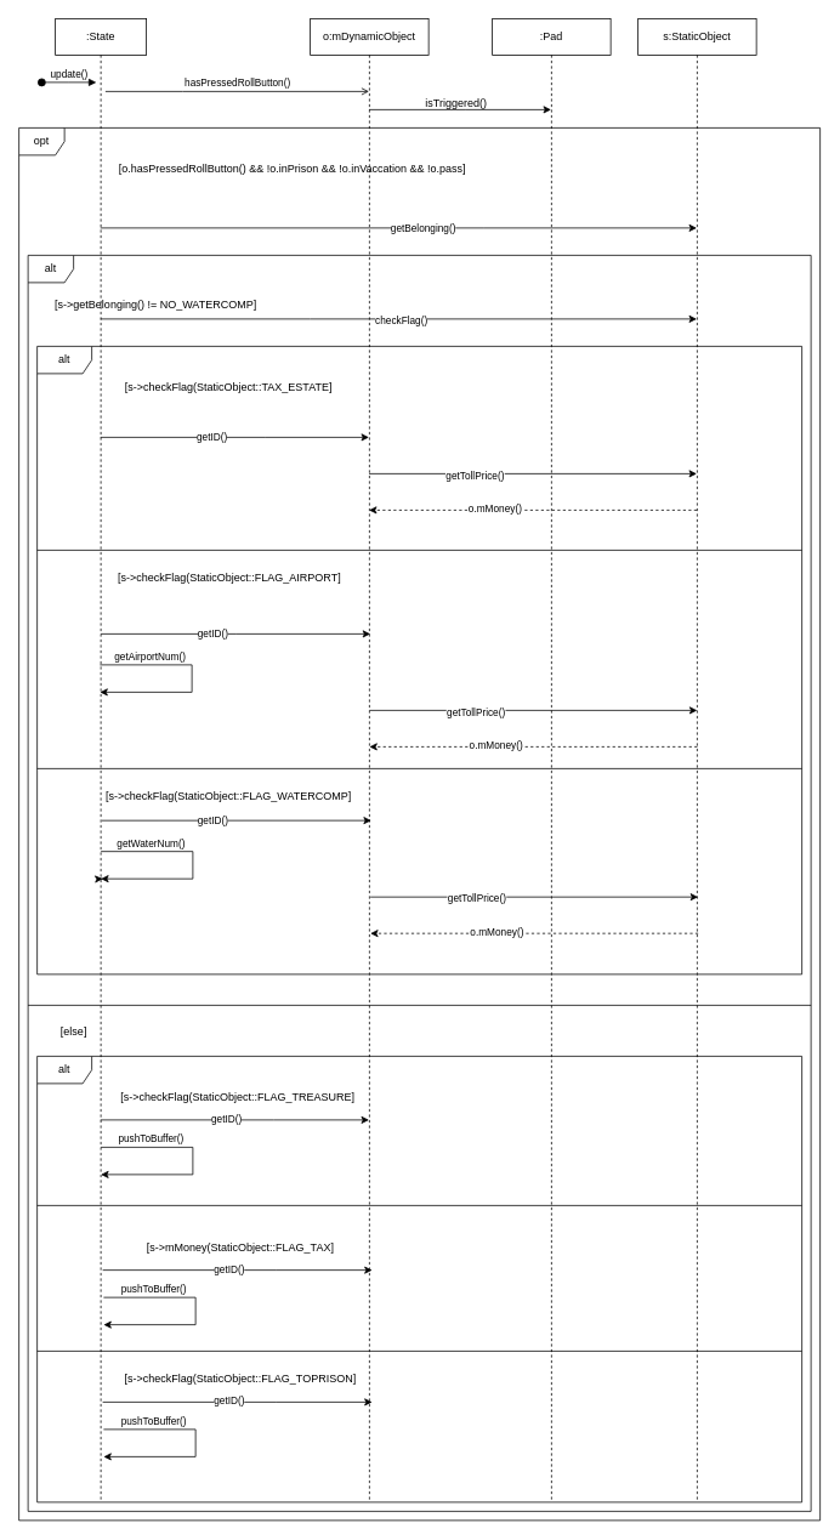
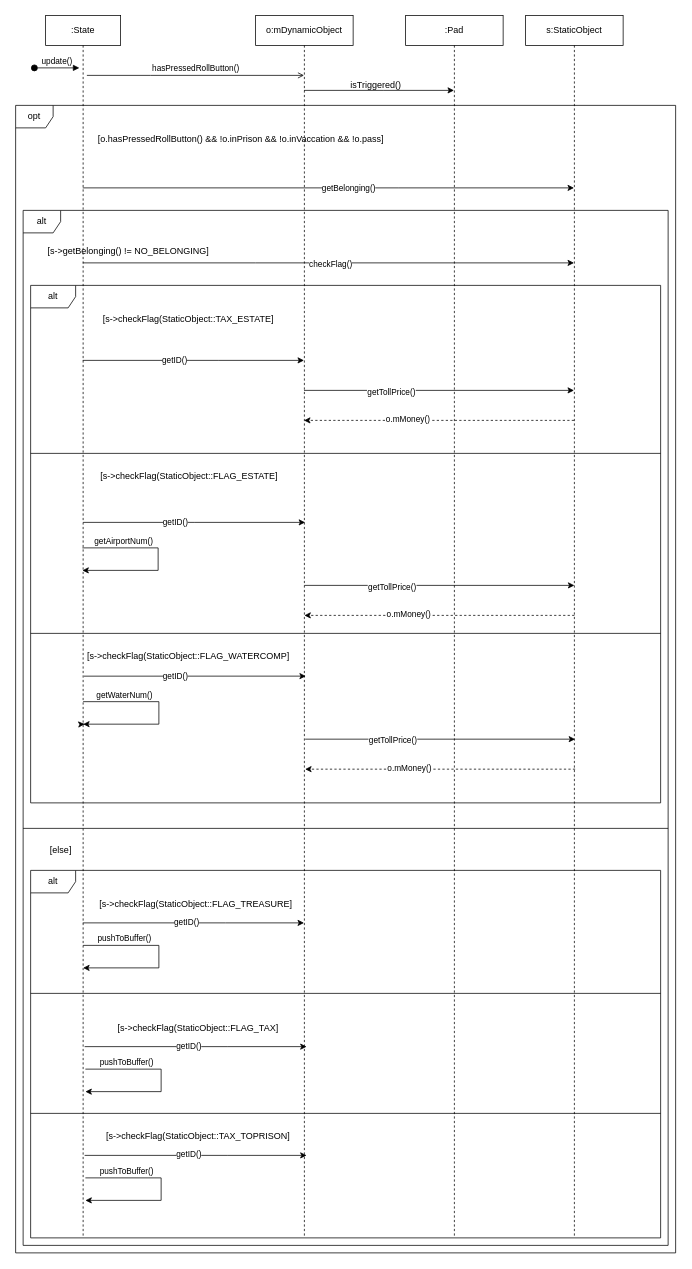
- <mxCell id="20" value="[s-&amp;gt;getBelonging() != NO_WATERCOMP]" style="text;html=1;align=center;verticalAlign=middle;resizable=0;points=[];autosize=1;strokeColor=none;fillColor=none;" vertex="1" parent="1"><mxGeometry x="50" y="320" width="240" height="30" as="geometry" /></mxCell>
+ <mxCell id="20" value="[s-&amp;gt;getBelonging() != NO_BELONGING]" style="text;html=1;align=center;verticalAlign=middle;resizable=0;points=[];autosize=1;strokeColor=none;fillColor=none;" vertex="1" parent="1"><mxGeometry x="50" y="320" width="240" height="30" as="geometry" /></mxCell>
- <mxCell id="30" value="[s-&amp;gt;checkFlag(StaticObject::FLAG_AIRPORT]" style="text;html=1;align=center;verticalAlign=middle;resizable=0;points=[];autosize=1;strokeColor=none;fillColor=none;" vertex="1" parent="1"><mxGeometry x="116" y="620" width="270" height="30" as="geometry" /></mxCell>
+ <mxCell id="30" value="[s-&amp;gt;checkFlag(StaticObject::FLAG_ESTATE]" style="text;html=1;align=center;verticalAlign=middle;resizable=0;points=[];autosize=1;strokeColor=none;fillColor=none;" vertex="1" parent="1"><mxGeometry x="116" y="620" width="270" height="30" as="geometry" /></mxCell>
- <mxCell id="61" value="[s-&amp;gt;mMoney(StaticObject::FLAG_TAX]" style="text;html=1;align=center;verticalAlign=middle;resizable=0;points=[];autosize=1;strokeColor=none;fillColor=none;" vertex="1" parent="1"><mxGeometry x="143" y="1355" width="240" height="30" as="geometry" /></mxCell>
+ <mxCell id="61" value="[s-&amp;gt;checkFlag(StaticObject::FLAG_TAX]" style="text;html=1;align=center;verticalAlign=middle;resizable=0;points=[];autosize=1;strokeColor=none;fillColor=none;" vertex="1" parent="1"><mxGeometry x="143" y="1355" width="240" height="30" as="geometry" /></mxCell>
- <mxCell id="67" value="[s-&amp;gt;checkFlag(StaticObject::FLAG_TOPRISON]" style="text;html=1;align=center;verticalAlign=middle;resizable=0;points=[];autosize=1;strokeColor=none;fillColor=none;" vertex="1" parent="1"><mxGeometry x="123" y="1500" width="280" height="30" as="geometry" /></mxCell>
+ <mxCell id="67" value="[s-&amp;gt;checkFlag(StaticObject::TAX_TOPRISON]" style="text;html=1;align=center;verticalAlign=middle;resizable=0;points=[];autosize=1;strokeColor=none;fillColor=none;" vertex="1" parent="1"><mxGeometry x="123" y="1500" width="280" height="30" as="geometry" /></mxCell>
